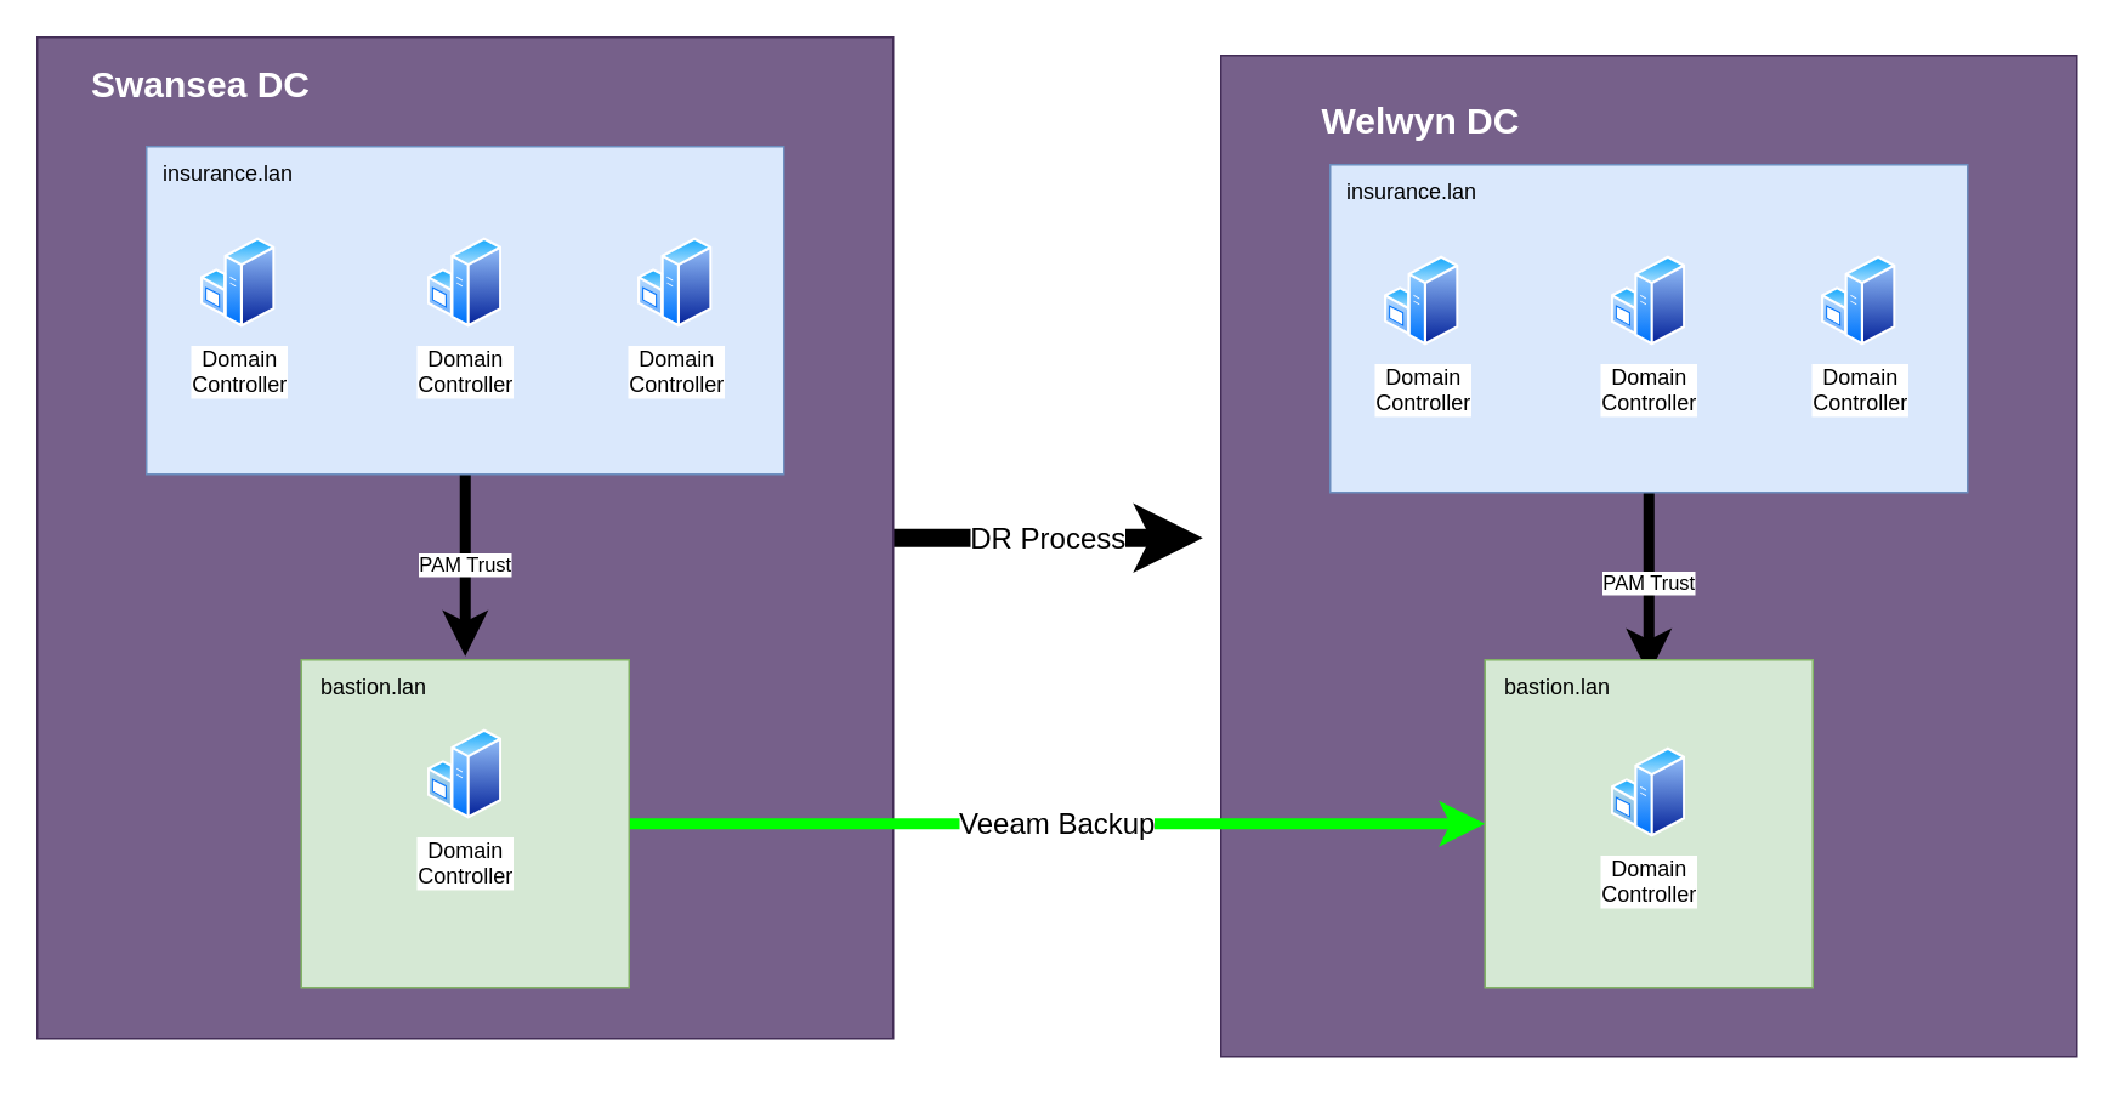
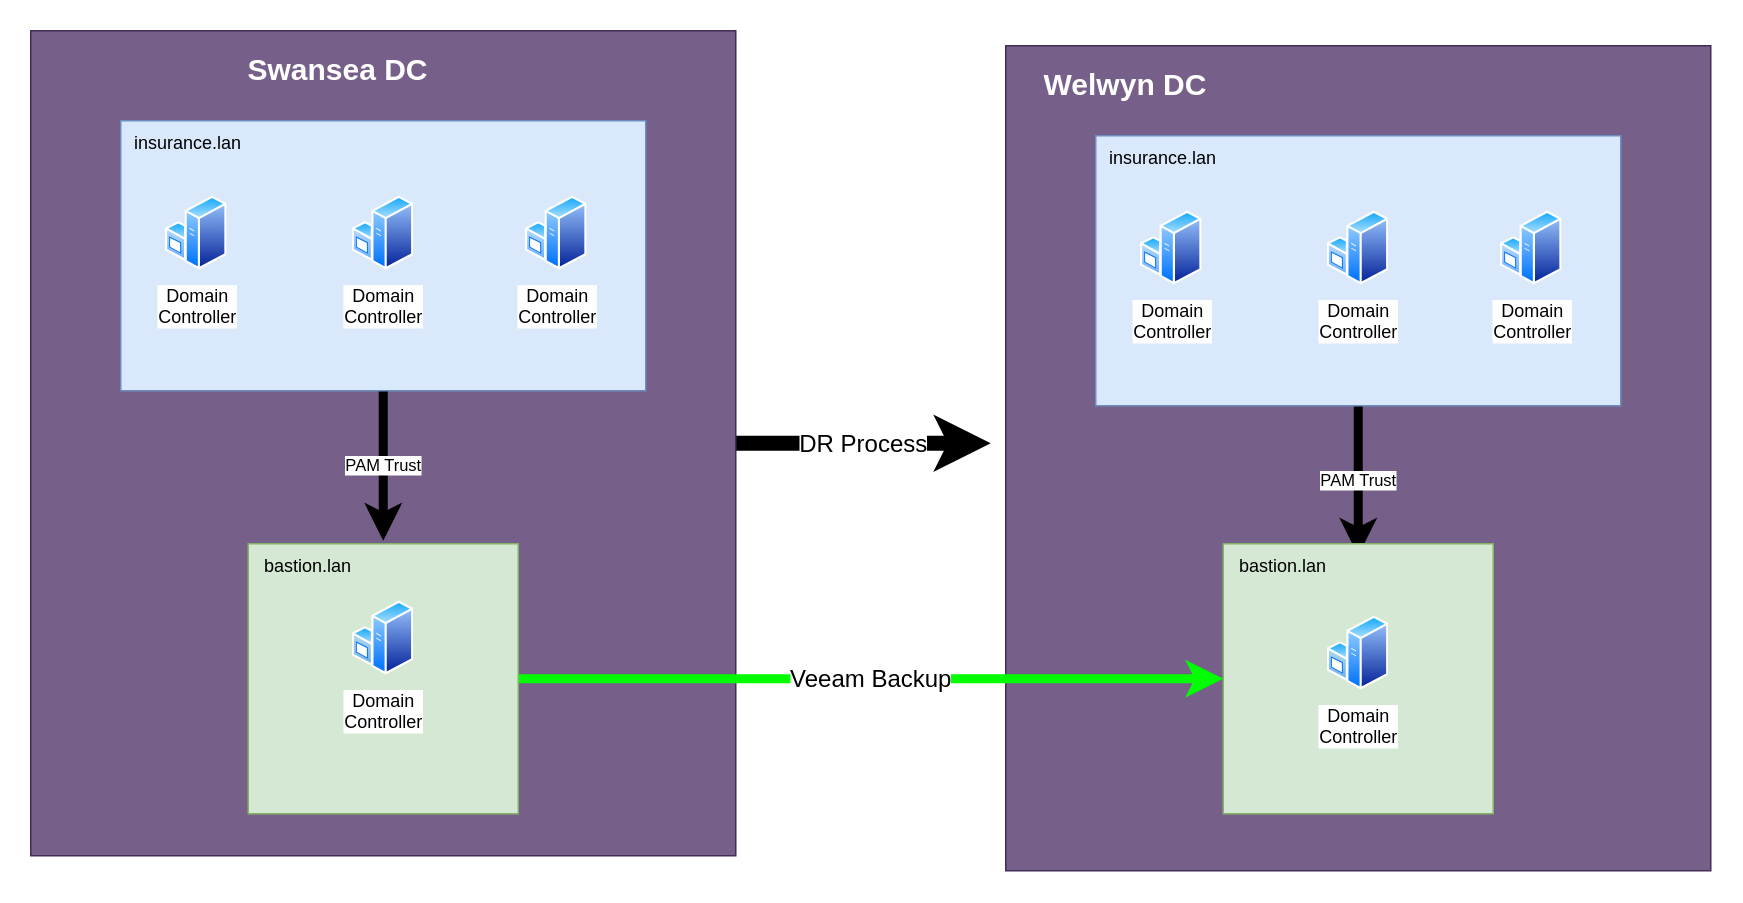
- <mxCell id="16" value="&lt;font style=&quot;font-size: 20px;&quot; color=&quot;#ffffff&quot;&gt;&lt;b&gt;Swansea DC&lt;br&gt;&lt;/b&gt;&lt;/font&gt;" style="text;strokeColor=none;align=center;fillColor=none;html=1;verticalAlign=middle;whiteSpace=wrap;rounded=0;" vertex="1" parent="1"><mxGeometry x="40" y="30" width="140" height="30" as="geometry" /></mxCell>
+ <mxCell id="16" value="&lt;font style=&quot;font-size: 20px;&quot; color=&quot;#ffffff&quot;&gt;&lt;b&gt;Swansea DC&lt;br&gt;&lt;/b&gt;&lt;/font&gt;" style="text;strokeColor=none;align=center;fillColor=none;html=1;verticalAlign=middle;whiteSpace=wrap;rounded=0;" vertex="1" parent="1"><mxGeometry x="155" y="30" width="140" height="30" as="geometry" /></mxCell>
- <mxCell id="27" value="&lt;font color=&quot;#ffffff&quot; style=&quot;font-size: 20px;&quot;&gt;&lt;b&gt;Welwyn DC&lt;br&gt;&lt;/b&gt;&lt;/font&gt;" style="text;strokeColor=none;align=center;fillColor=none;html=1;verticalAlign=middle;whiteSpace=wrap;rounded=0;" vertex="1" parent="1"><mxGeometry x="720" y="50" width="120" height="30" as="geometry" /></mxCell>
+ <mxCell id="27" value="&lt;font color=&quot;#ffffff&quot; style=&quot;font-size: 20px;&quot;&gt;&lt;b&gt;Welwyn DC&lt;br&gt;&lt;/b&gt;&lt;/font&gt;" style="text;strokeColor=none;align=center;fillColor=none;html=1;verticalAlign=middle;whiteSpace=wrap;rounded=0;" vertex="1" parent="1"><mxGeometry x="690" y="40" width="120" height="30" as="geometry" /></mxCell>
